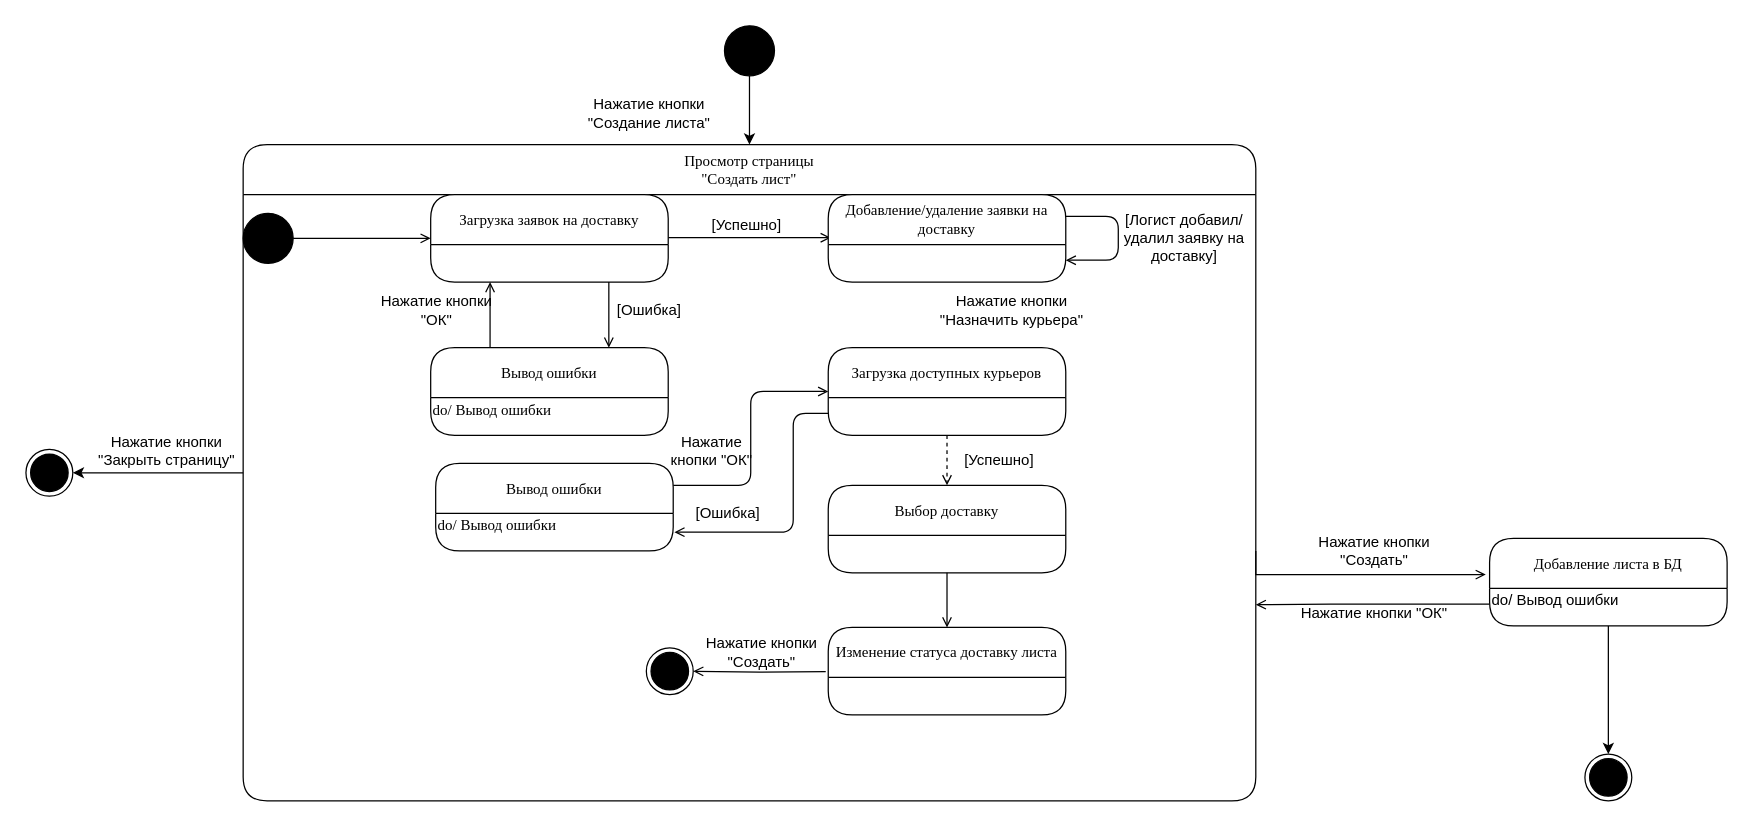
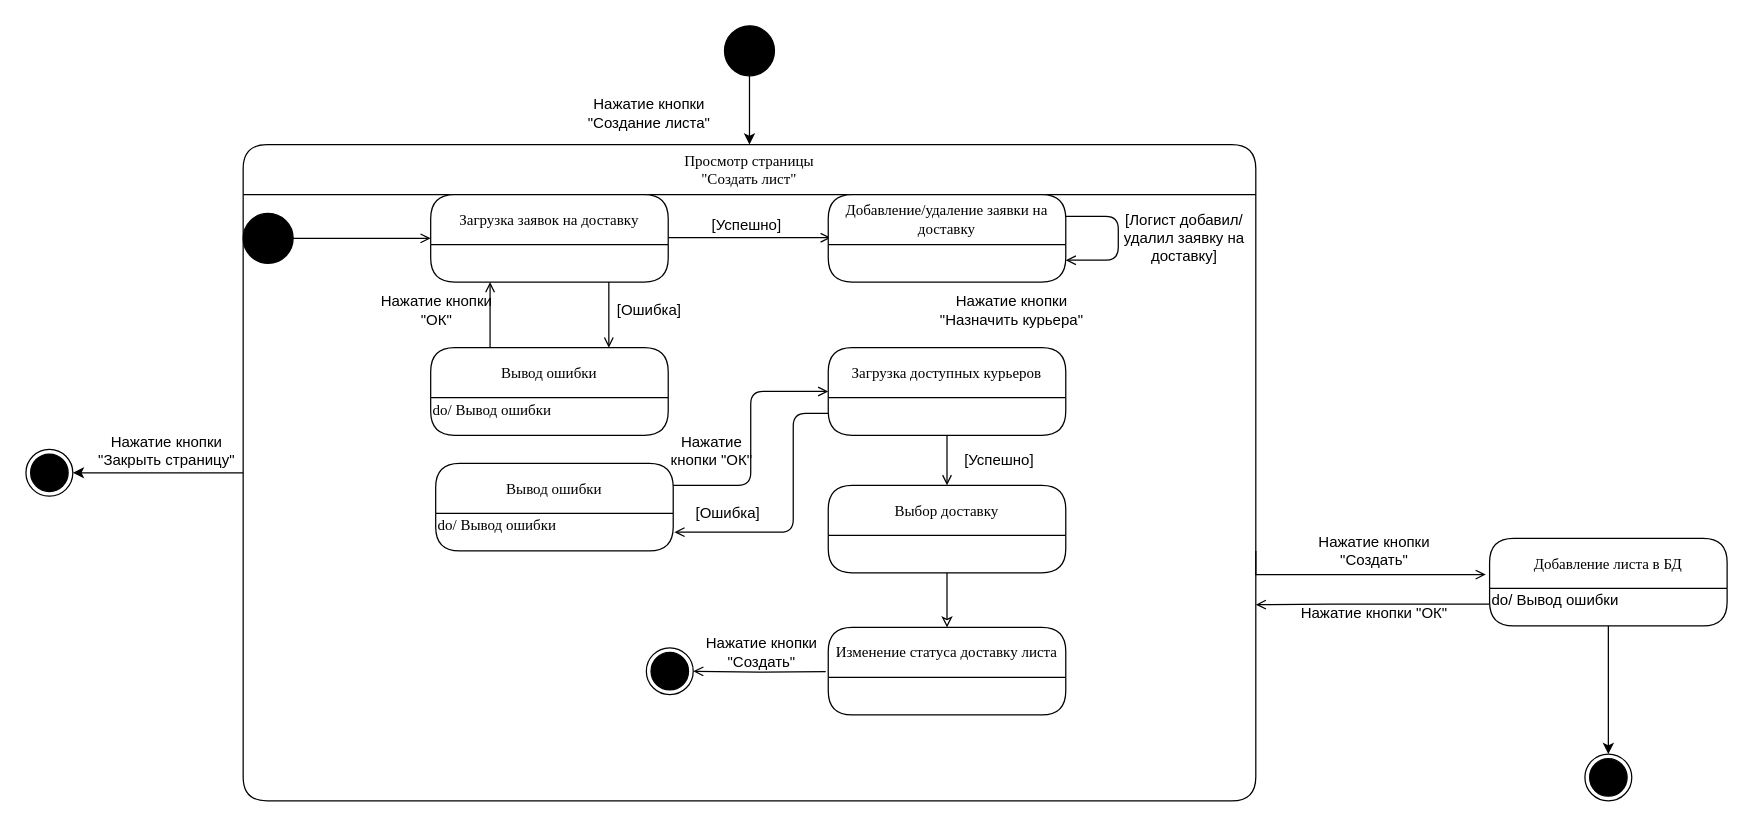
- <mxCell id="34" style="edgeStyle=orthogonalEdgeStyle;rounded=1;orthogonalLoop=1;jettySize=auto;html=1;endArrow=open;endFill=0;fontFamily=Verdana;dashed=1;" parent="4" source="30" target="33" edge="1"><mxGeometry relative="1" as="geometry" /></mxCell>
+ <mxCell id="34" style="edgeStyle=orthogonalEdgeStyle;rounded=1;orthogonalLoop=1;jettySize=auto;html=1;endArrow=open;endFill=0;fontFamily=Verdana;" parent="4" source="30" target="33" edge="1"><mxGeometry relative="1" as="geometry" /></mxCell>
- <mxCell id="37" style="edgeStyle=orthogonalEdgeStyle;rounded=1;orthogonalLoop=1;jettySize=auto;html=1;endArrow=open;endFill=0;fontFamily=Verdana;" parent="4" source="33" target="35" edge="1"><mxGeometry relative="1" as="geometry" /></mxCell>
+ <mxCell id="37" style="edgeStyle=orthogonalEdgeStyle;rounded=1;orthogonalLoop=1;jettySize=auto;html=1;endArrow=classic;endFill=0;fontFamily=Verdana;" parent="4" source="33" target="35" edge="1"><mxGeometry relative="1" as="geometry" /></mxCell>
